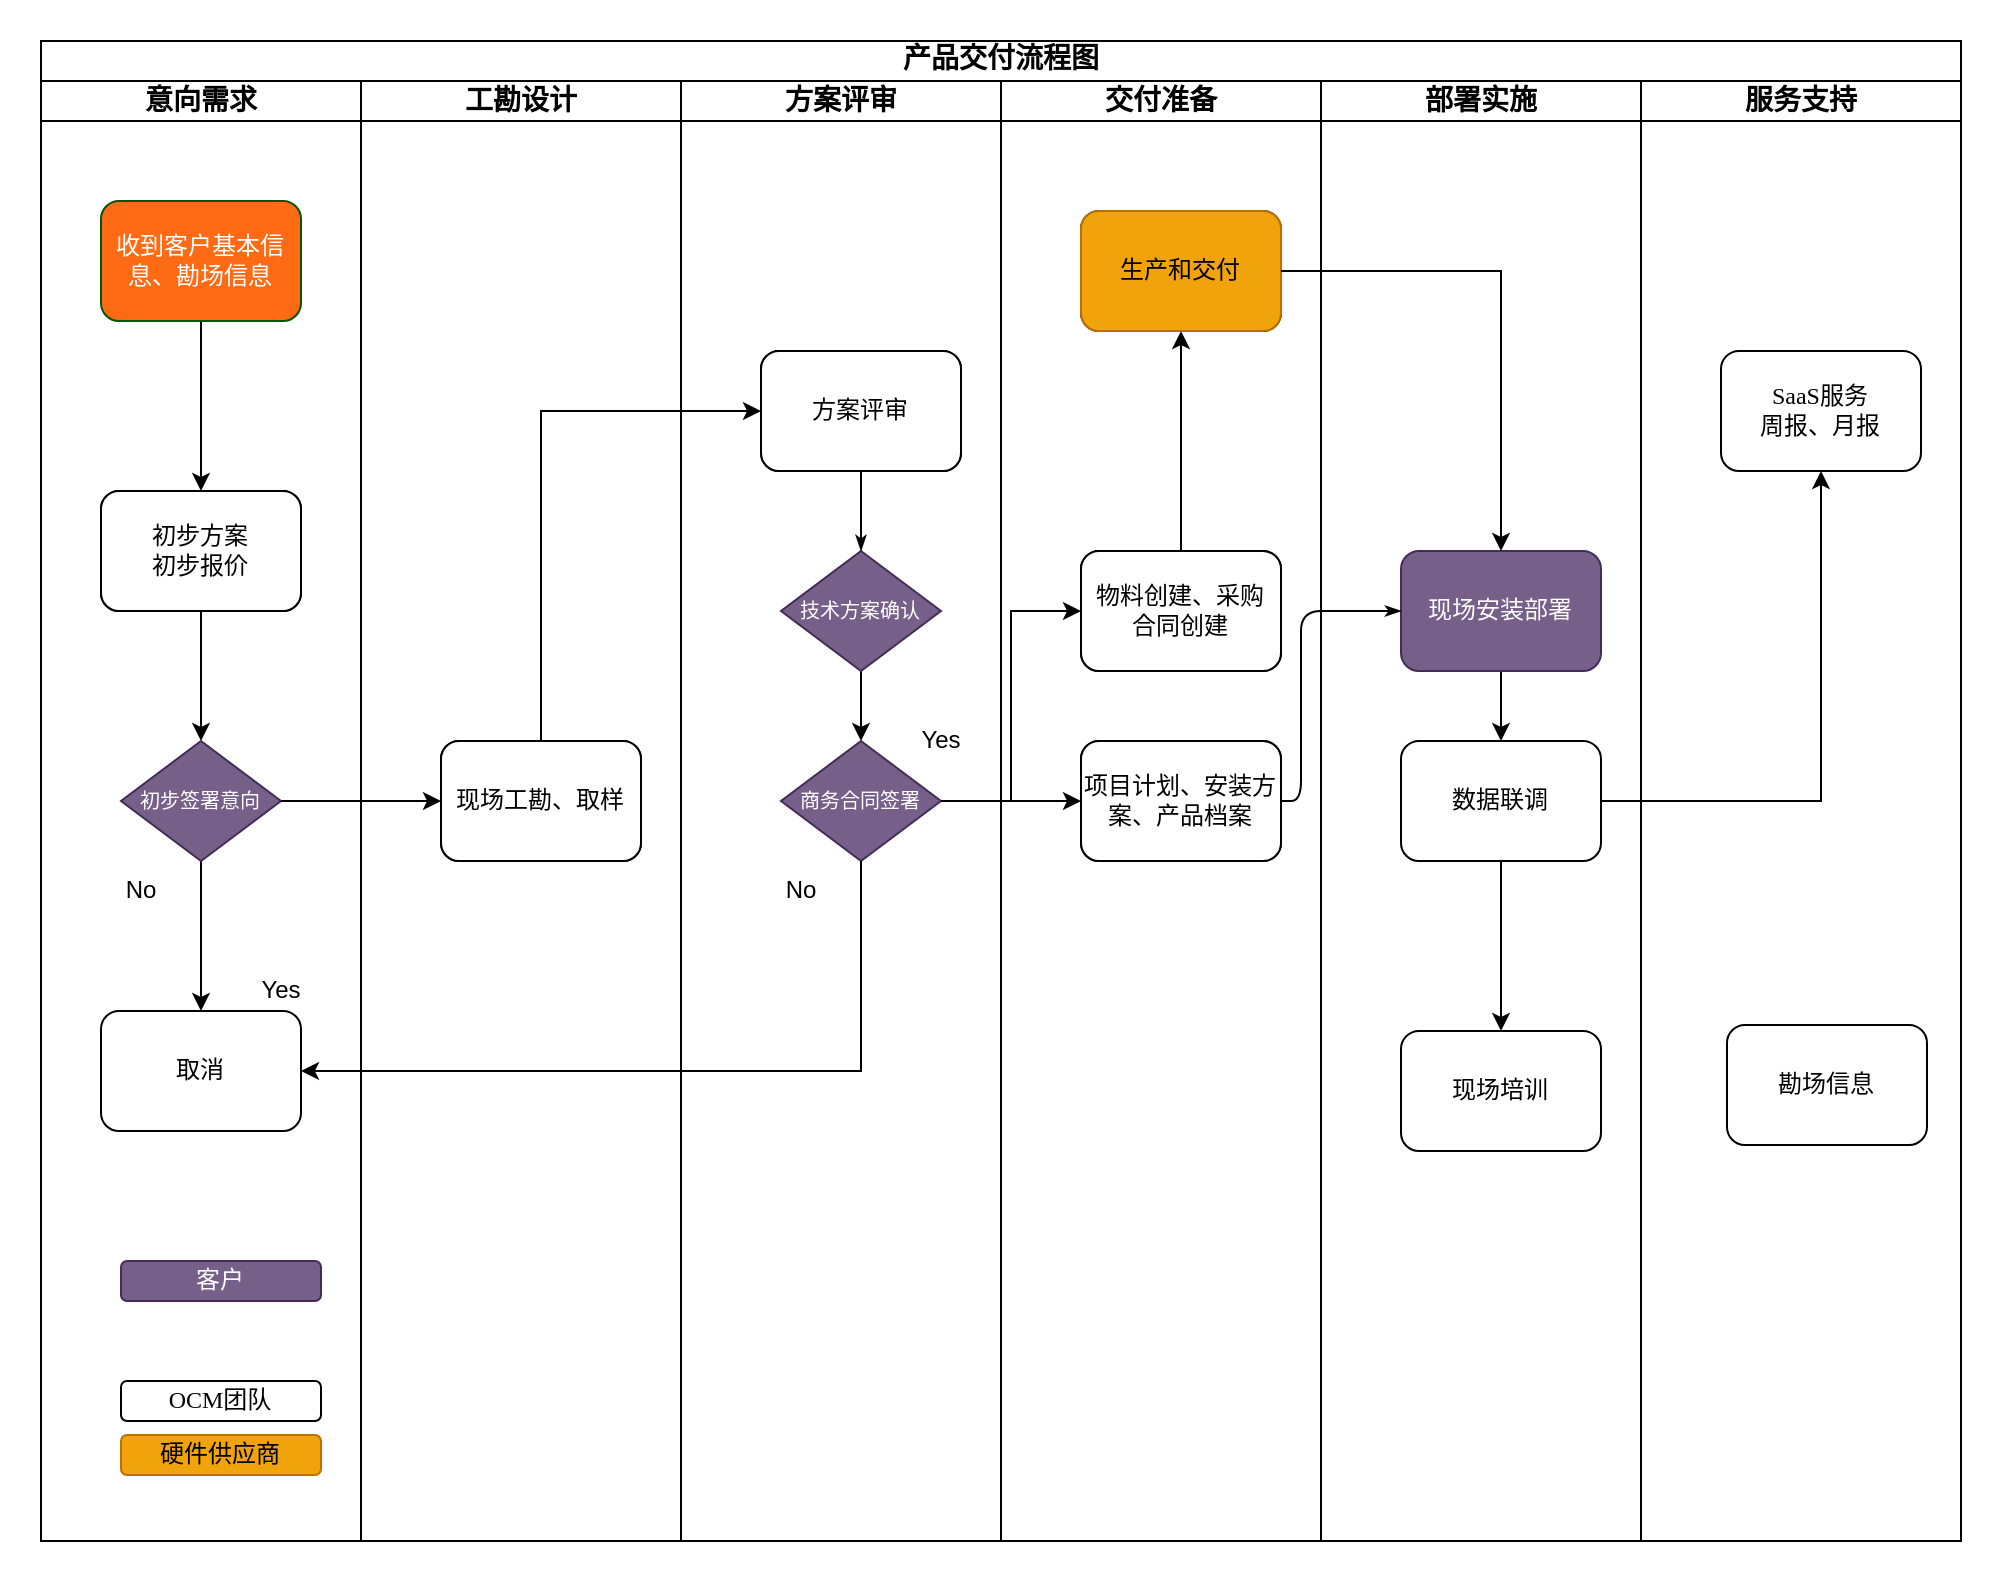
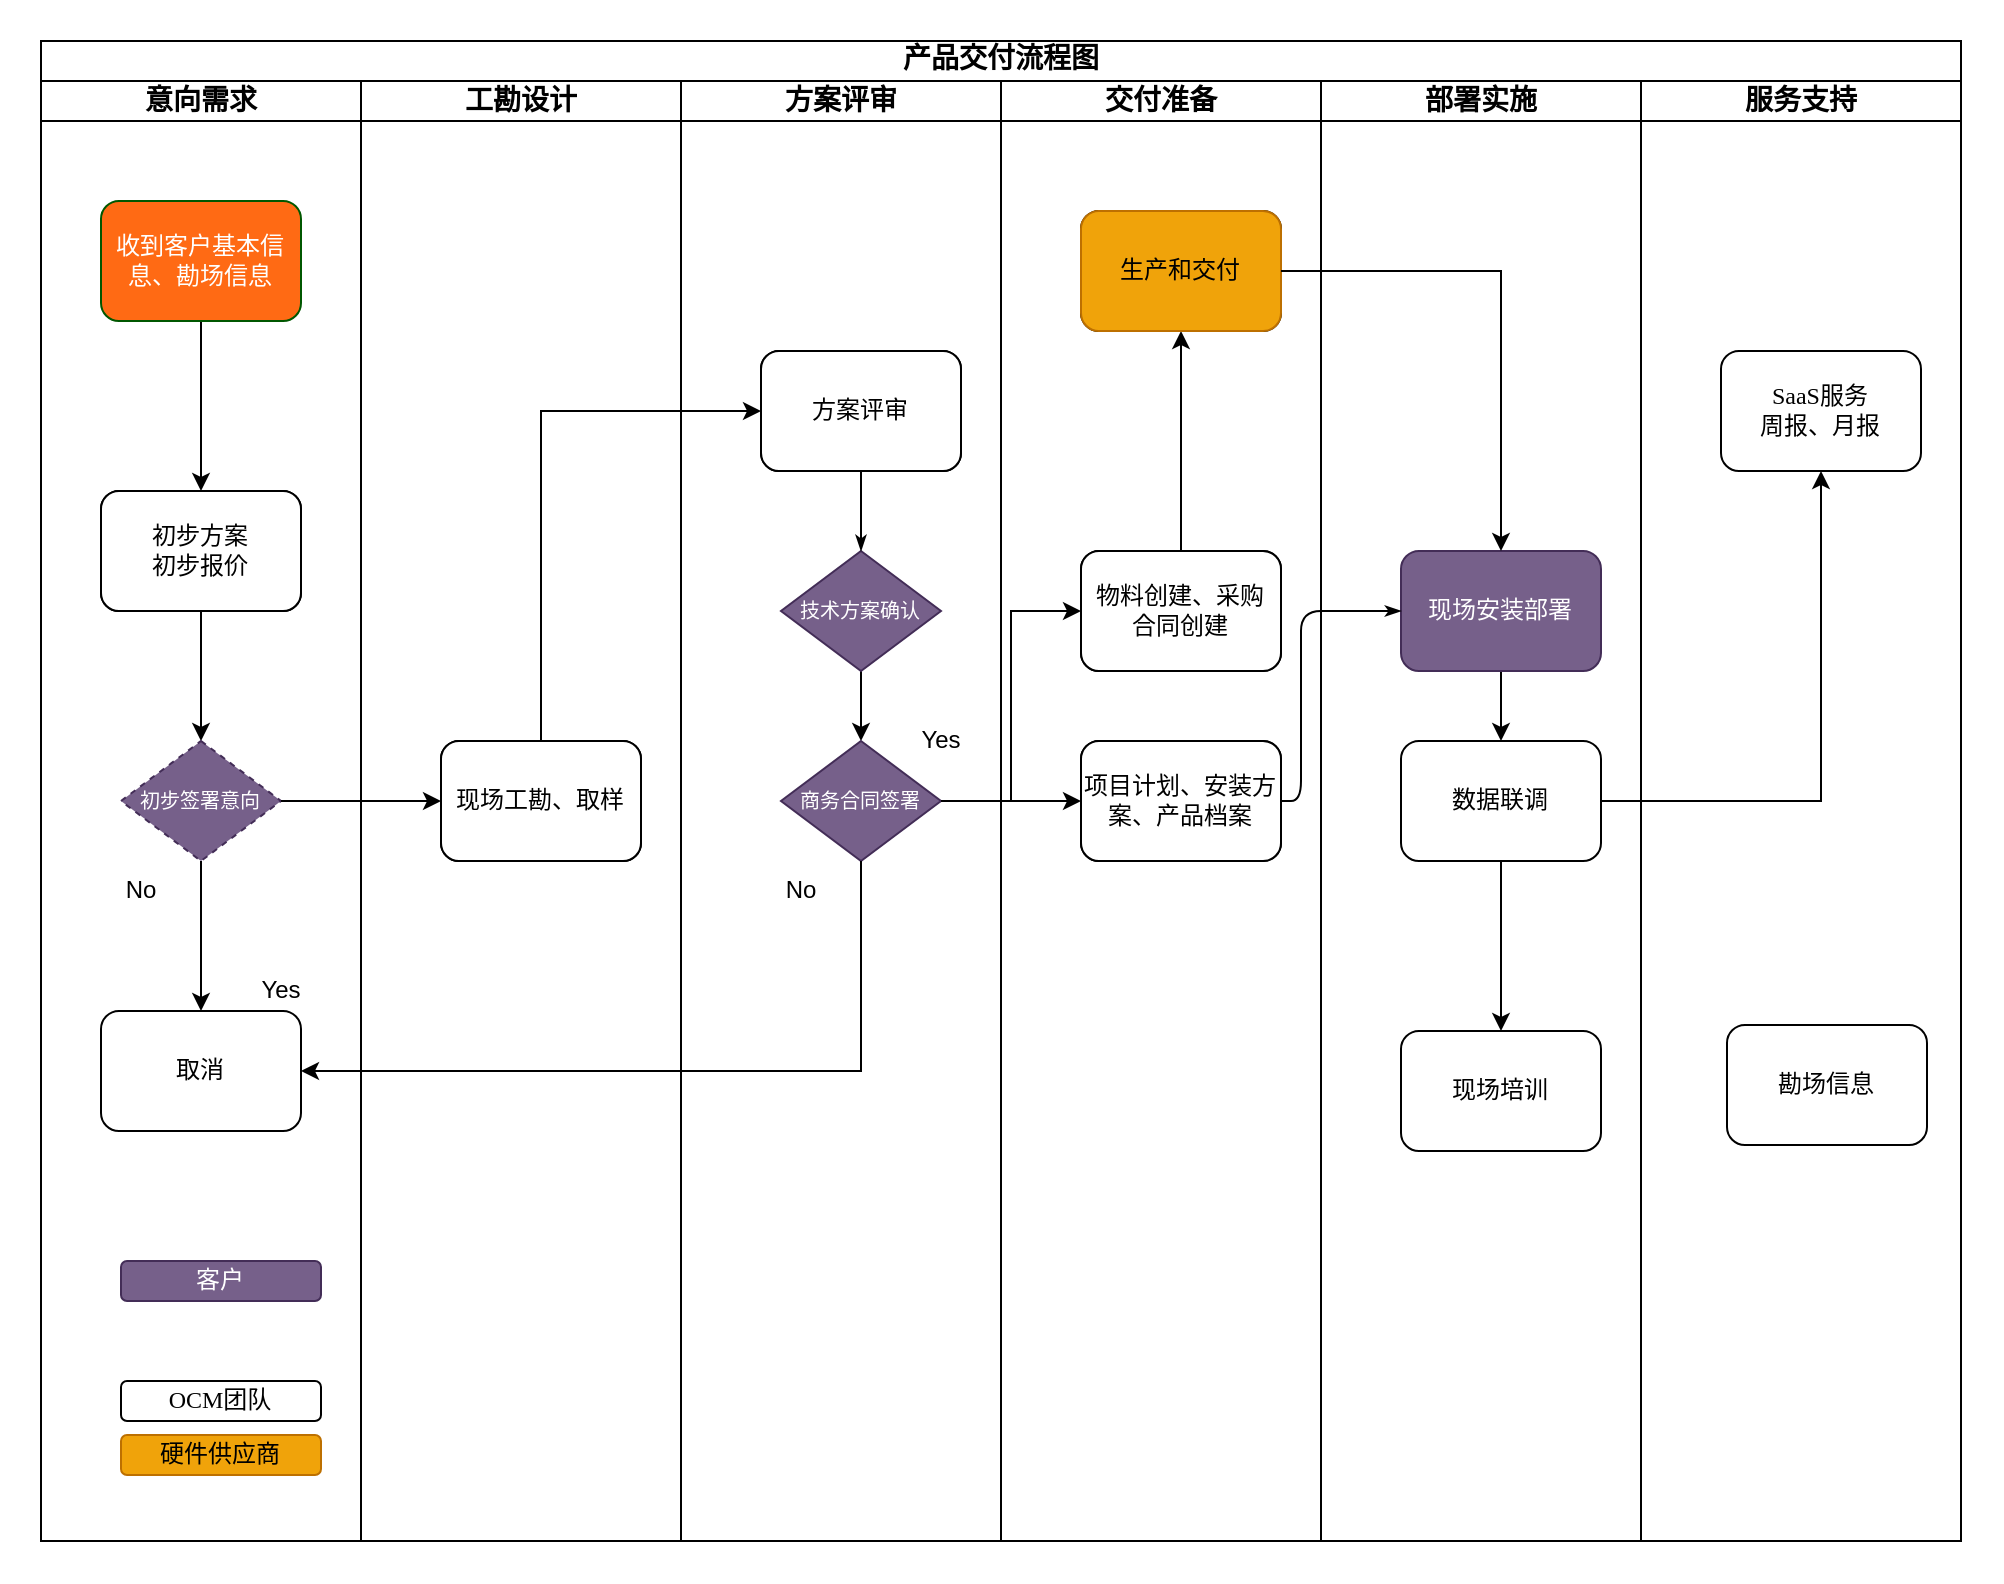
- <mxCell id="10" value="&lt;font style=&quot;font-size: 10px;&quot;&gt;初步签署意向&lt;/font&gt;" style="rhombus;whiteSpace=wrap;html=1;rounded=0;shadow=0;labelBackgroundColor=none;strokeWidth=1;fontFamily=Verdana;fontSize=8;align=center;fillColor=#76608a;strokeColor=#432D57;fontColor=#ffffff;" parent="3" vertex="1"><mxGeometry x="40" y="330" width="80" height="60" as="geometry" /></mxCell>
+ <mxCell id="10" value="&lt;font style=&quot;font-size: 10px;&quot;&gt;初步签署意向&lt;/font&gt;" style="rhombus;whiteSpace=wrap;html=1;rounded=0;shadow=0;labelBackgroundColor=none;strokeWidth=1;fontFamily=Verdana;fontSize=8;align=center;fillColor=#76608a;strokeColor=#432D57;fontColor=#ffffff;dashed=1;" parent="3" vertex="1"><mxGeometry x="40" y="330" width="80" height="60" as="geometry" /></mxCell>
